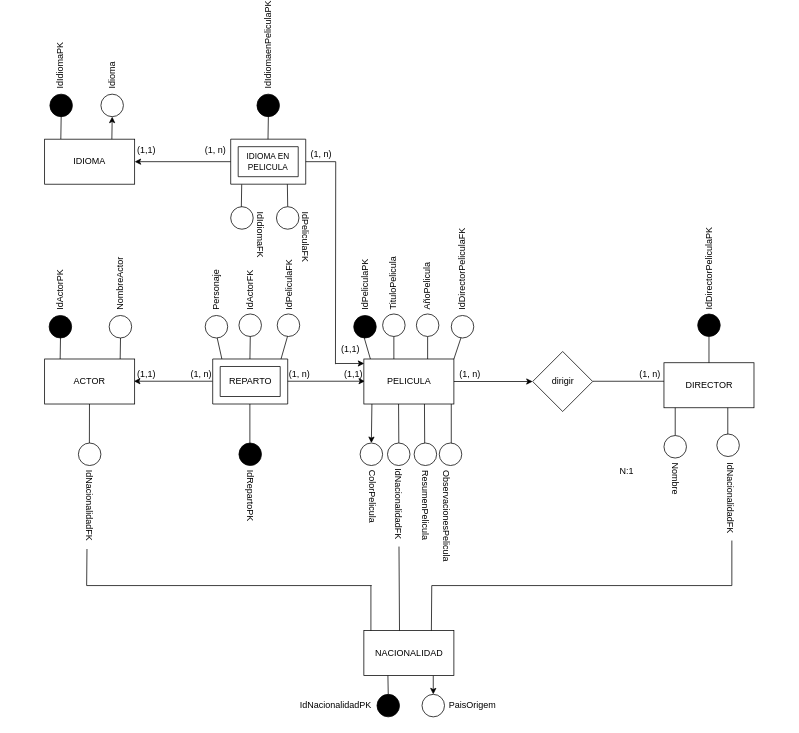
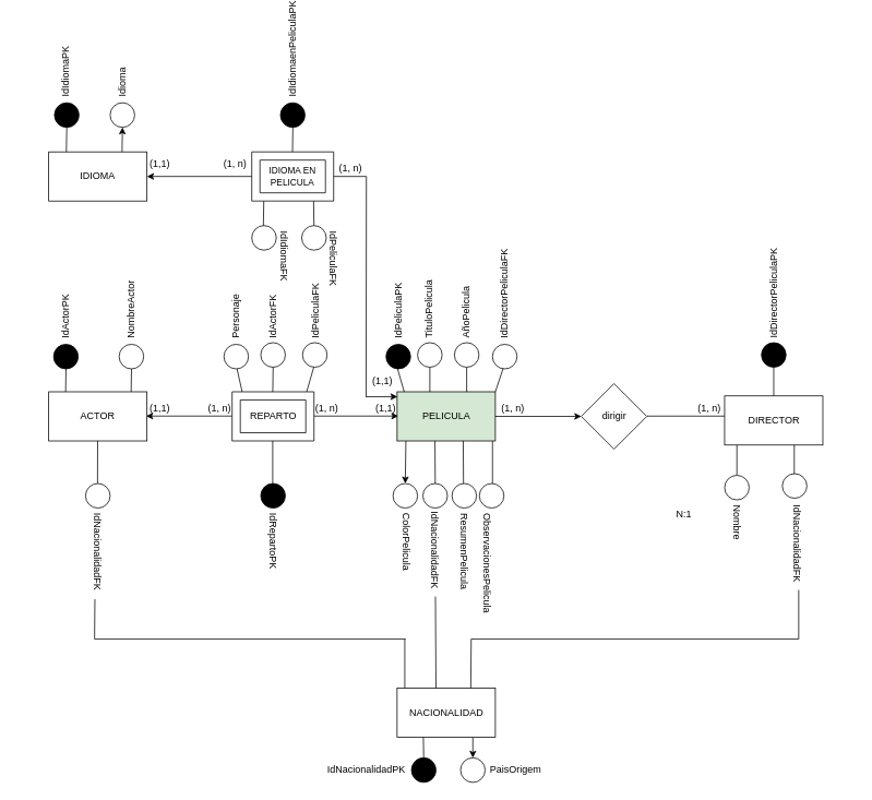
- <mxCell id="22" value="PELICULA" style="rounded=0;whiteSpace=wrap;html=1;" parent="1" vertex="1"><mxGeometry x="484.5" y="453" width="120" height="60" as="geometry" /></mxCell>
+ <mxCell id="22" value="PELICULA" style="rounded=0;whiteSpace=wrap;html=1;fillColor=#d5e8d4;" parent="1" vertex="1"><mxGeometry x="484.5" y="453" width="120" height="60" as="geometry" /></mxCell>
